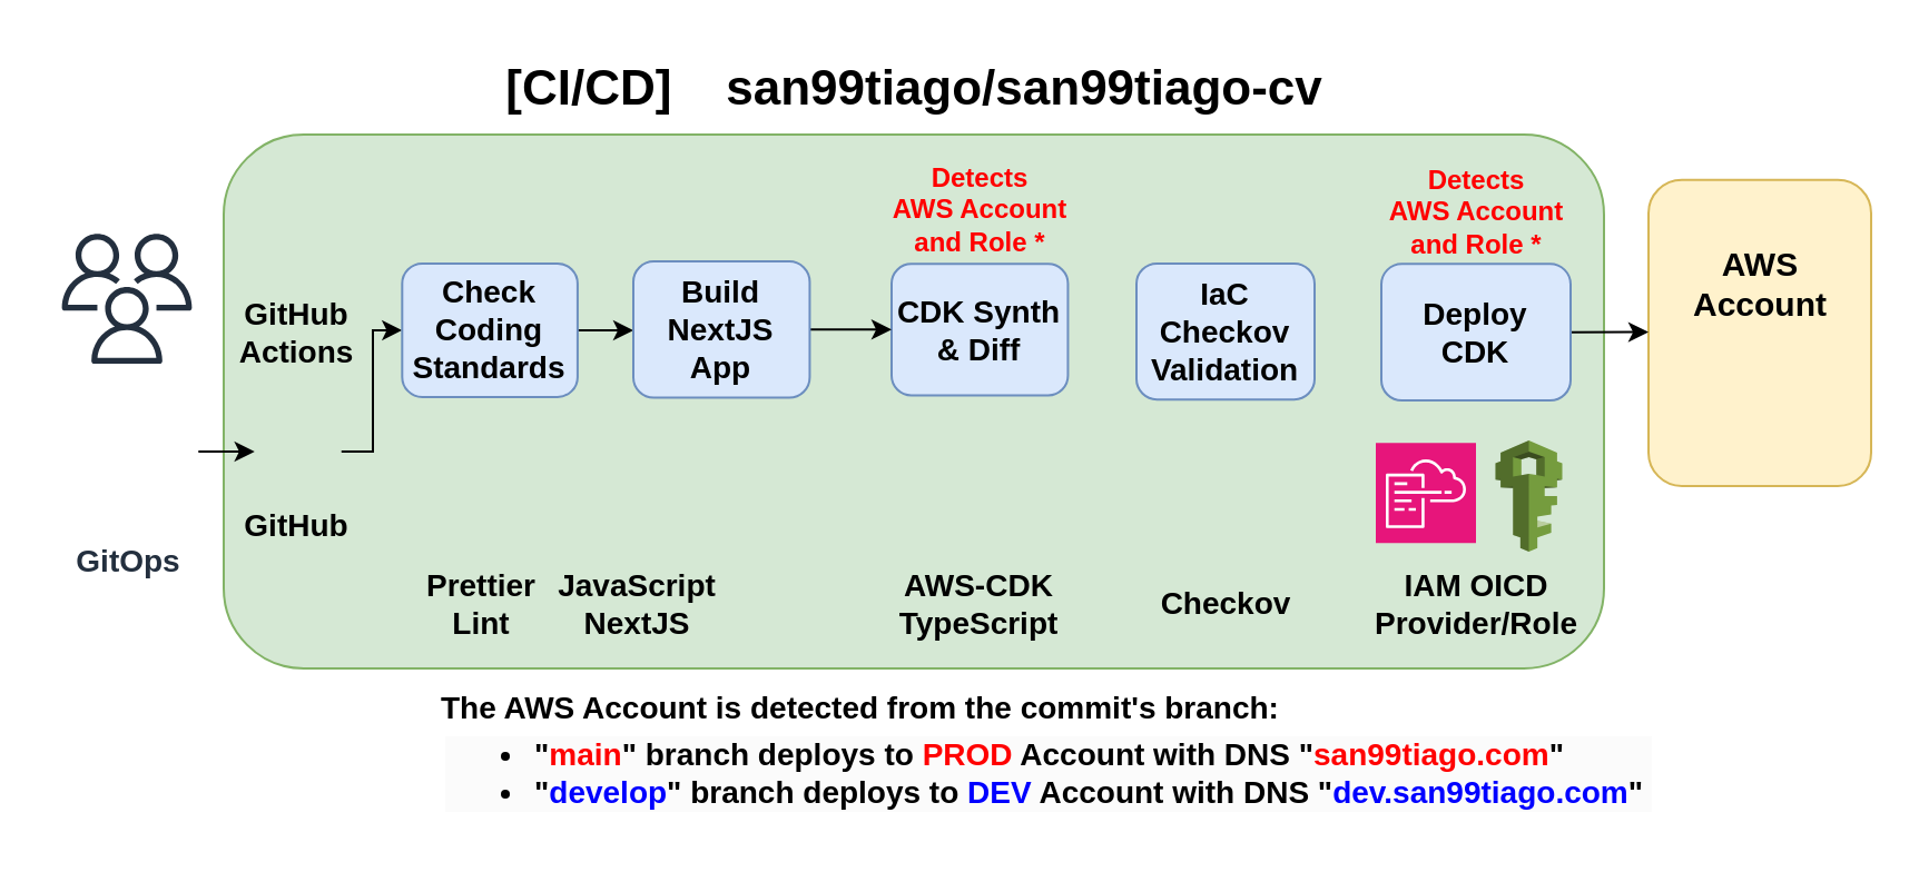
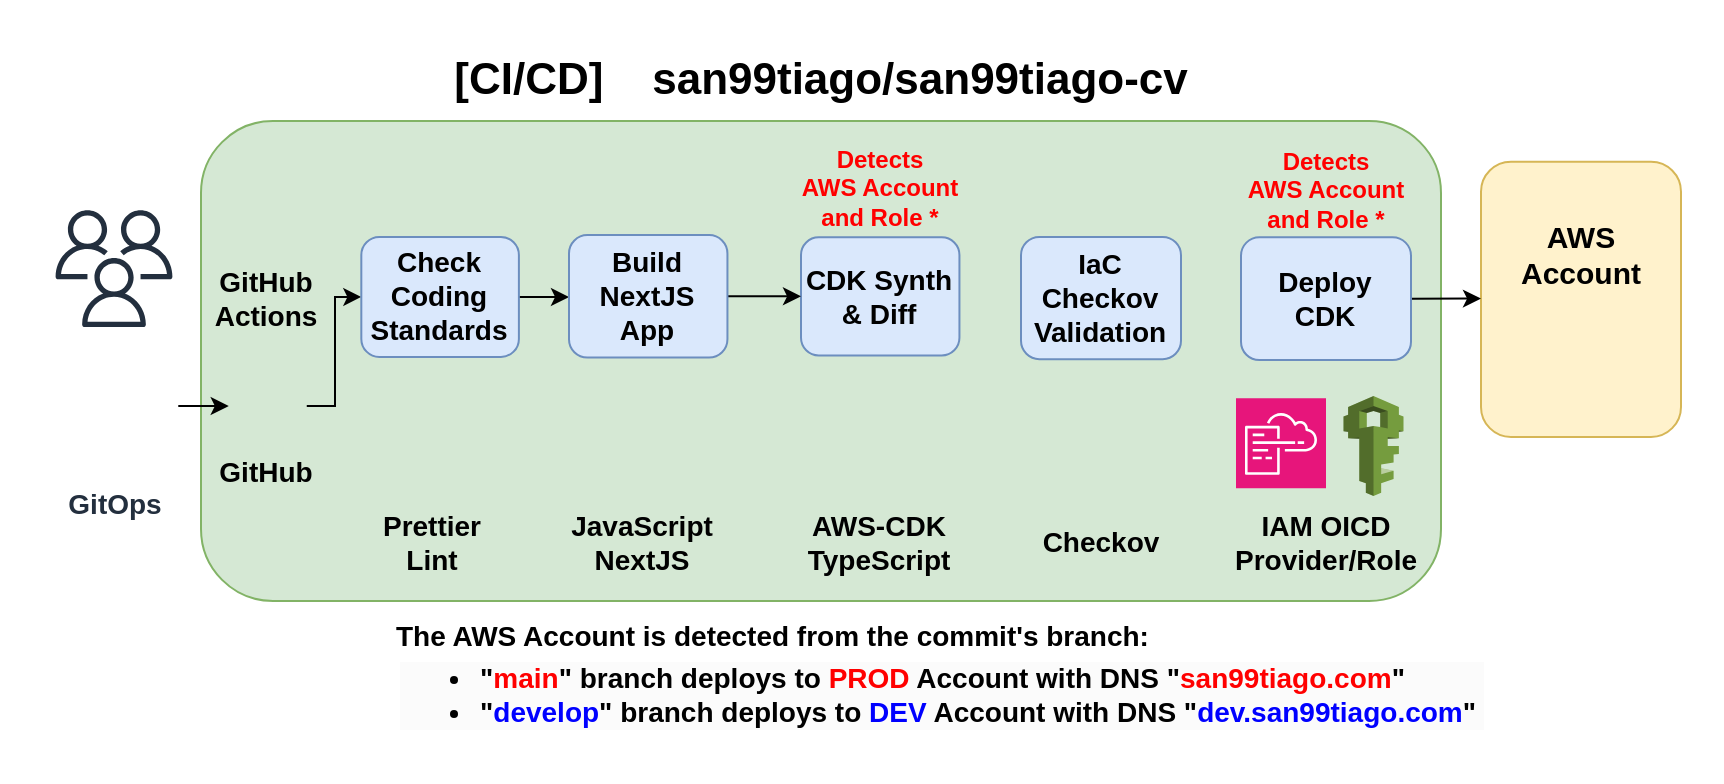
- <mxCell id="37" value="JavaScript&lt;br&gt;NextJS" style="text;html=1;strokeColor=none;fillColor=none;align=center;verticalAlign=middle;whiteSpace=wrap;rounded=0;fontSize=14;fontStyle=1" vertex="1" parent="1"><mxGeometry x="256.48" y="255.71" width="60.25" height="30" as="geometry" /></mxCell>
+ <mxCell id="37" value="JavaScript&lt;br&gt;NextJS" style="text;html=1;strokeColor=none;fillColor=none;align=center;verticalAlign=middle;whiteSpace=wrap;rounded=0;fontSize=14;fontStyle=1" vertex="1" parent="1"><mxGeometry x="291.48" y="255.71" width="60.25" height="30" as="geometry" /></mxCell>
